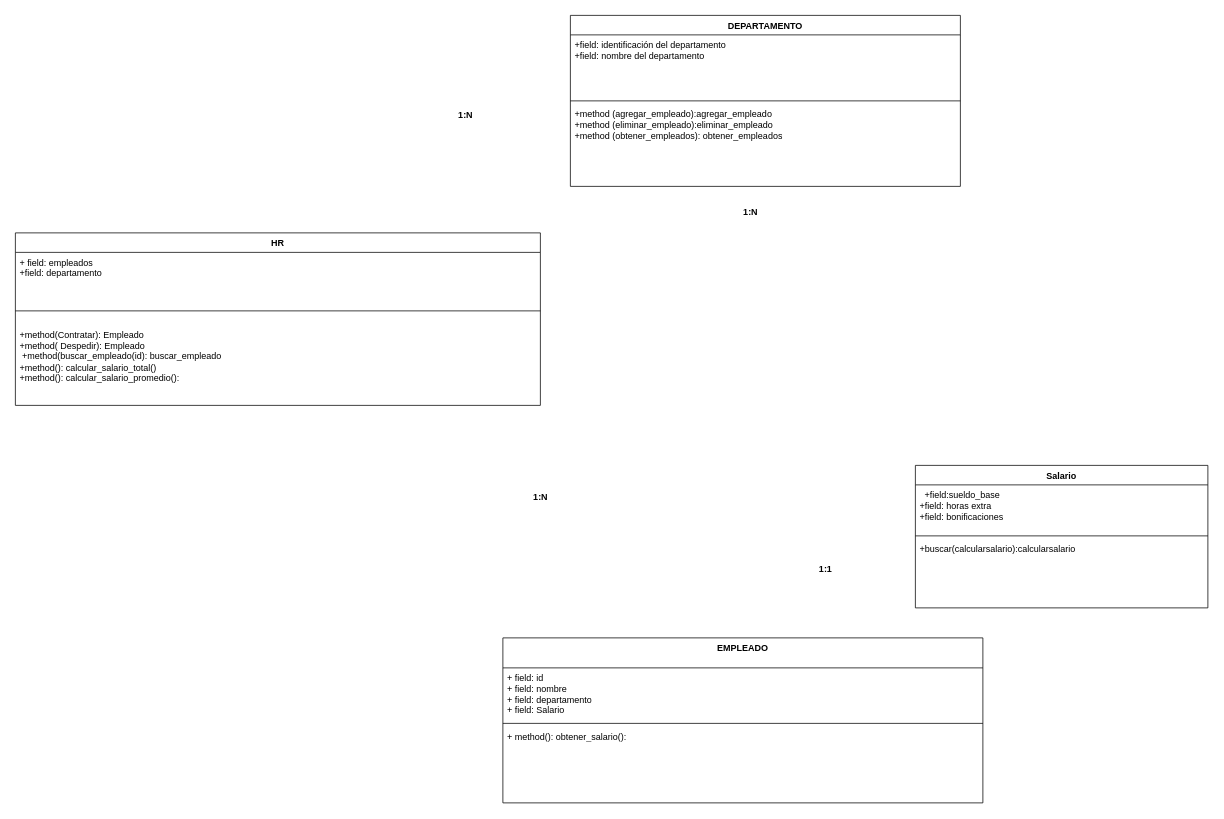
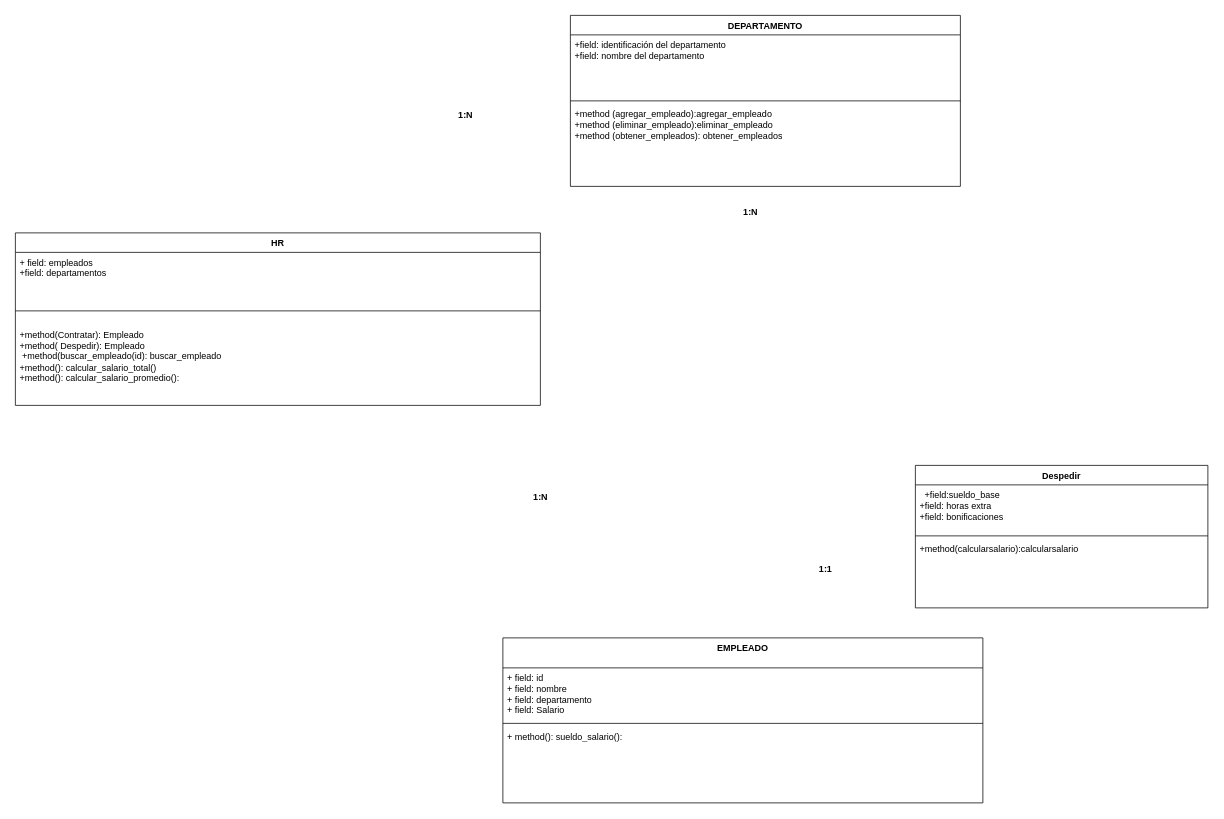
- <mxCell id="3" value="+ field: empleados&lt;br style=&quot;border-color: var(--border-color);&quot;&gt;+field: departamento&lt;br style=&quot;border-color: var(--border-color);&quot;&gt;" style="text;strokeColor=none;fillColor=none;align=left;verticalAlign=top;spacingLeft=4;spacingRight=4;overflow=hidden;rotatable=0;points=[[0,0.5],[1,0.5]];portConstraint=eastwest;whiteSpace=wrap;html=1;" vertex="1" parent="2"><mxGeometry y="26" width="700" height="74" as="geometry" /></mxCell>
+ <mxCell id="3" value="+ field: empleados&lt;br style=&quot;border-color: var(--border-color);&quot;&gt;+field: departamentos&lt;br style=&quot;border-color: var(--border-color);&quot;&gt;" style="text;strokeColor=none;fillColor=none;align=left;verticalAlign=top;spacingLeft=4;spacingRight=4;overflow=hidden;rotatable=0;points=[[0,0.5],[1,0.5]];portConstraint=eastwest;whiteSpace=wrap;html=1;" vertex="1" parent="2"><mxGeometry y="26" width="700" height="74" as="geometry" /></mxCell>
- <mxCell id="14" value="Salario" style="swimlane;fontStyle=1;align=center;verticalAlign=top;childLayout=stackLayout;horizontal=1;startSize=26;horizontalStack=0;resizeParent=1;resizeParentMax=0;resizeLast=0;collapsible=1;marginBottom=0;whiteSpace=wrap;html=1;" vertex="1" parent="1"><mxGeometry x="1220" y="620" width="390" height="190" as="geometry" /></mxCell>
+ <mxCell id="14" value="Despedir" style="swimlane;fontStyle=1;align=center;verticalAlign=top;childLayout=stackLayout;horizontal=1;startSize=26;horizontalStack=0;resizeParent=1;resizeParentMax=0;resizeLast=0;collapsible=1;marginBottom=0;whiteSpace=wrap;html=1;" vertex="1" parent="1"><mxGeometry x="1220" y="620" width="390" height="190" as="geometry" /></mxCell>
- <mxCell id="17" value="+buscar(calcularsalario):calcularsalario" style="text;strokeColor=none;fillColor=none;align=left;verticalAlign=top;spacingLeft=4;spacingRight=4;overflow=hidden;rotatable=0;points=[[0,0.5],[1,0.5]];portConstraint=eastwest;whiteSpace=wrap;html=1;" vertex="1" parent="14"><mxGeometry y="98" width="390" height="92" as="geometry" /></mxCell>
+ <mxCell id="17" value="+method(calcularsalario):calcularsalario" style="text;strokeColor=none;fillColor=none;align=left;verticalAlign=top;spacingLeft=4;spacingRight=4;overflow=hidden;rotatable=0;points=[[0,0.5],[1,0.5]];portConstraint=eastwest;whiteSpace=wrap;html=1;" vertex="1" parent="14"><mxGeometry y="98" width="390" height="92" as="geometry" /></mxCell>
- <mxCell id="9" value="+ method(): obtener_salario():&amp;nbsp;" style="text;align=left;verticalAlign=top;spacingLeft=4;spacingRight=4;overflow=hidden;rotatable=0;points=[[0,0.5],[1,0.5]];portConstraint=eastwest;whiteSpace=wrap;html=1;" vertex="1" parent="6"><mxGeometry y="118" width="640" height="102" as="geometry" /></mxCell>
+ <mxCell id="9" value="+ method(): sueldo_salario():&amp;nbsp;" style="text;align=left;verticalAlign=top;spacingLeft=4;spacingRight=4;overflow=hidden;rotatable=0;points=[[0,0.5],[1,0.5]];portConstraint=eastwest;whiteSpace=wrap;html=1;" vertex="1" parent="6"><mxGeometry y="118" width="640" height="102" as="geometry" /></mxCell>
